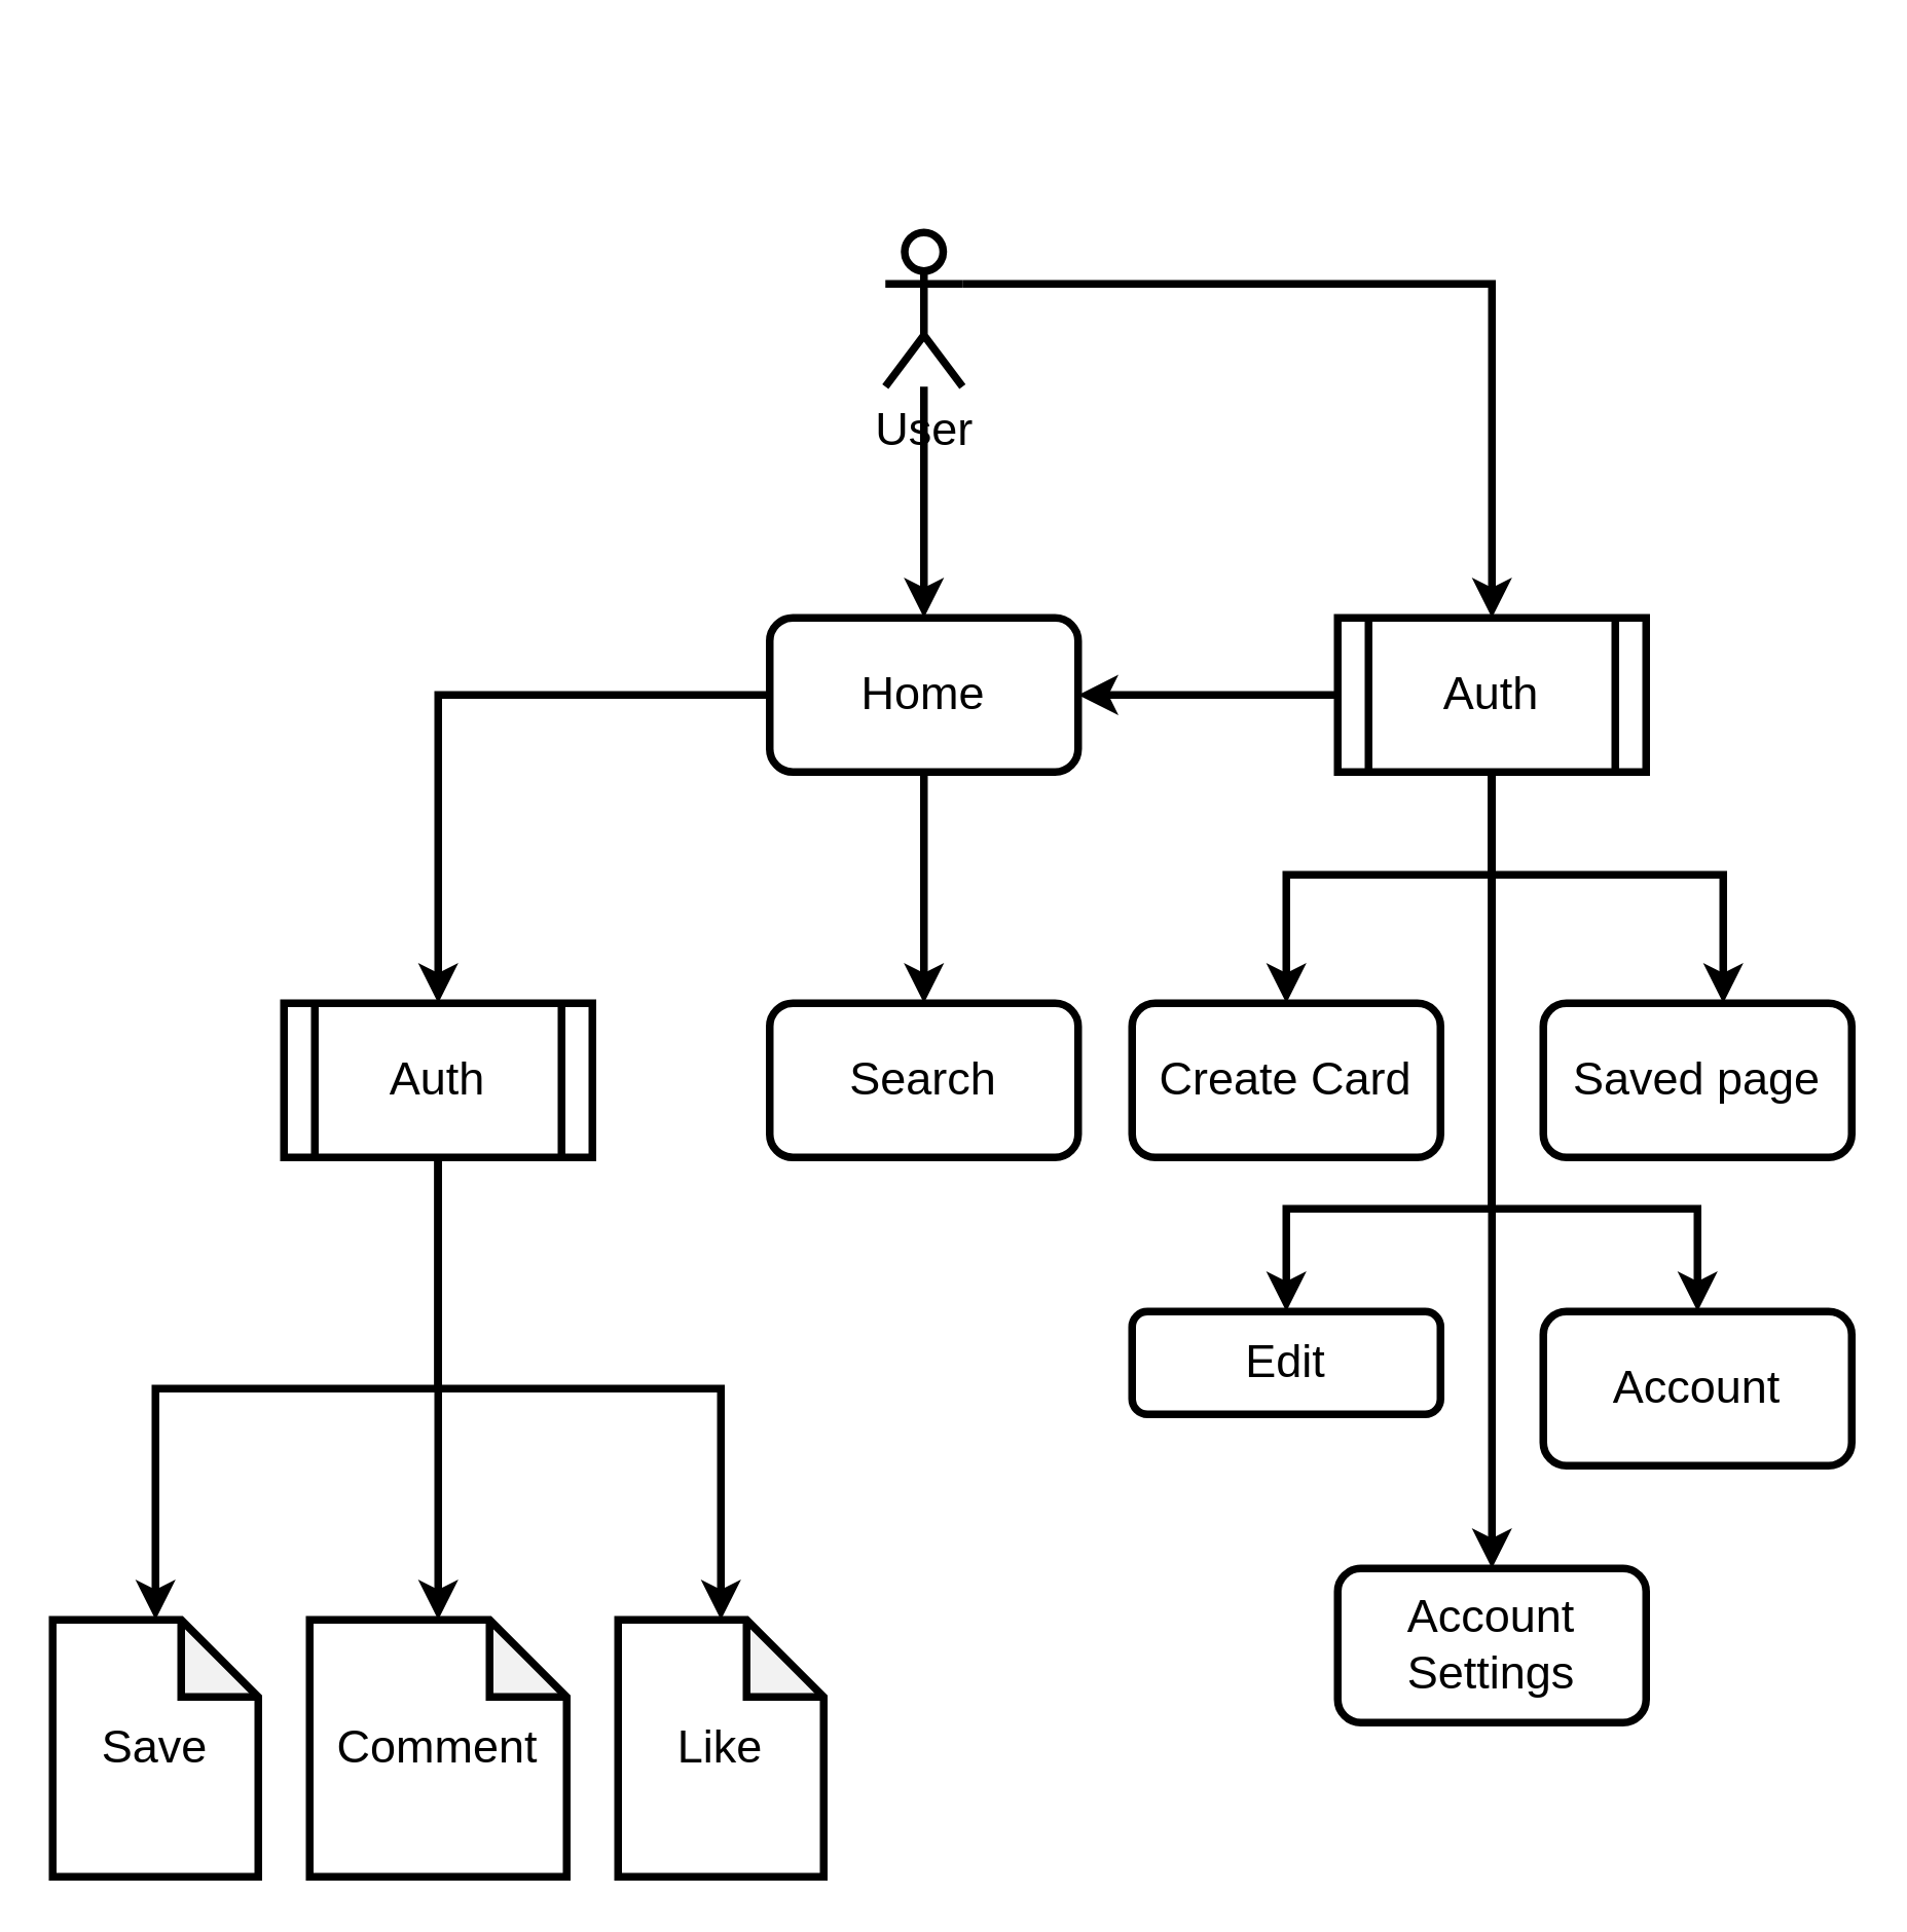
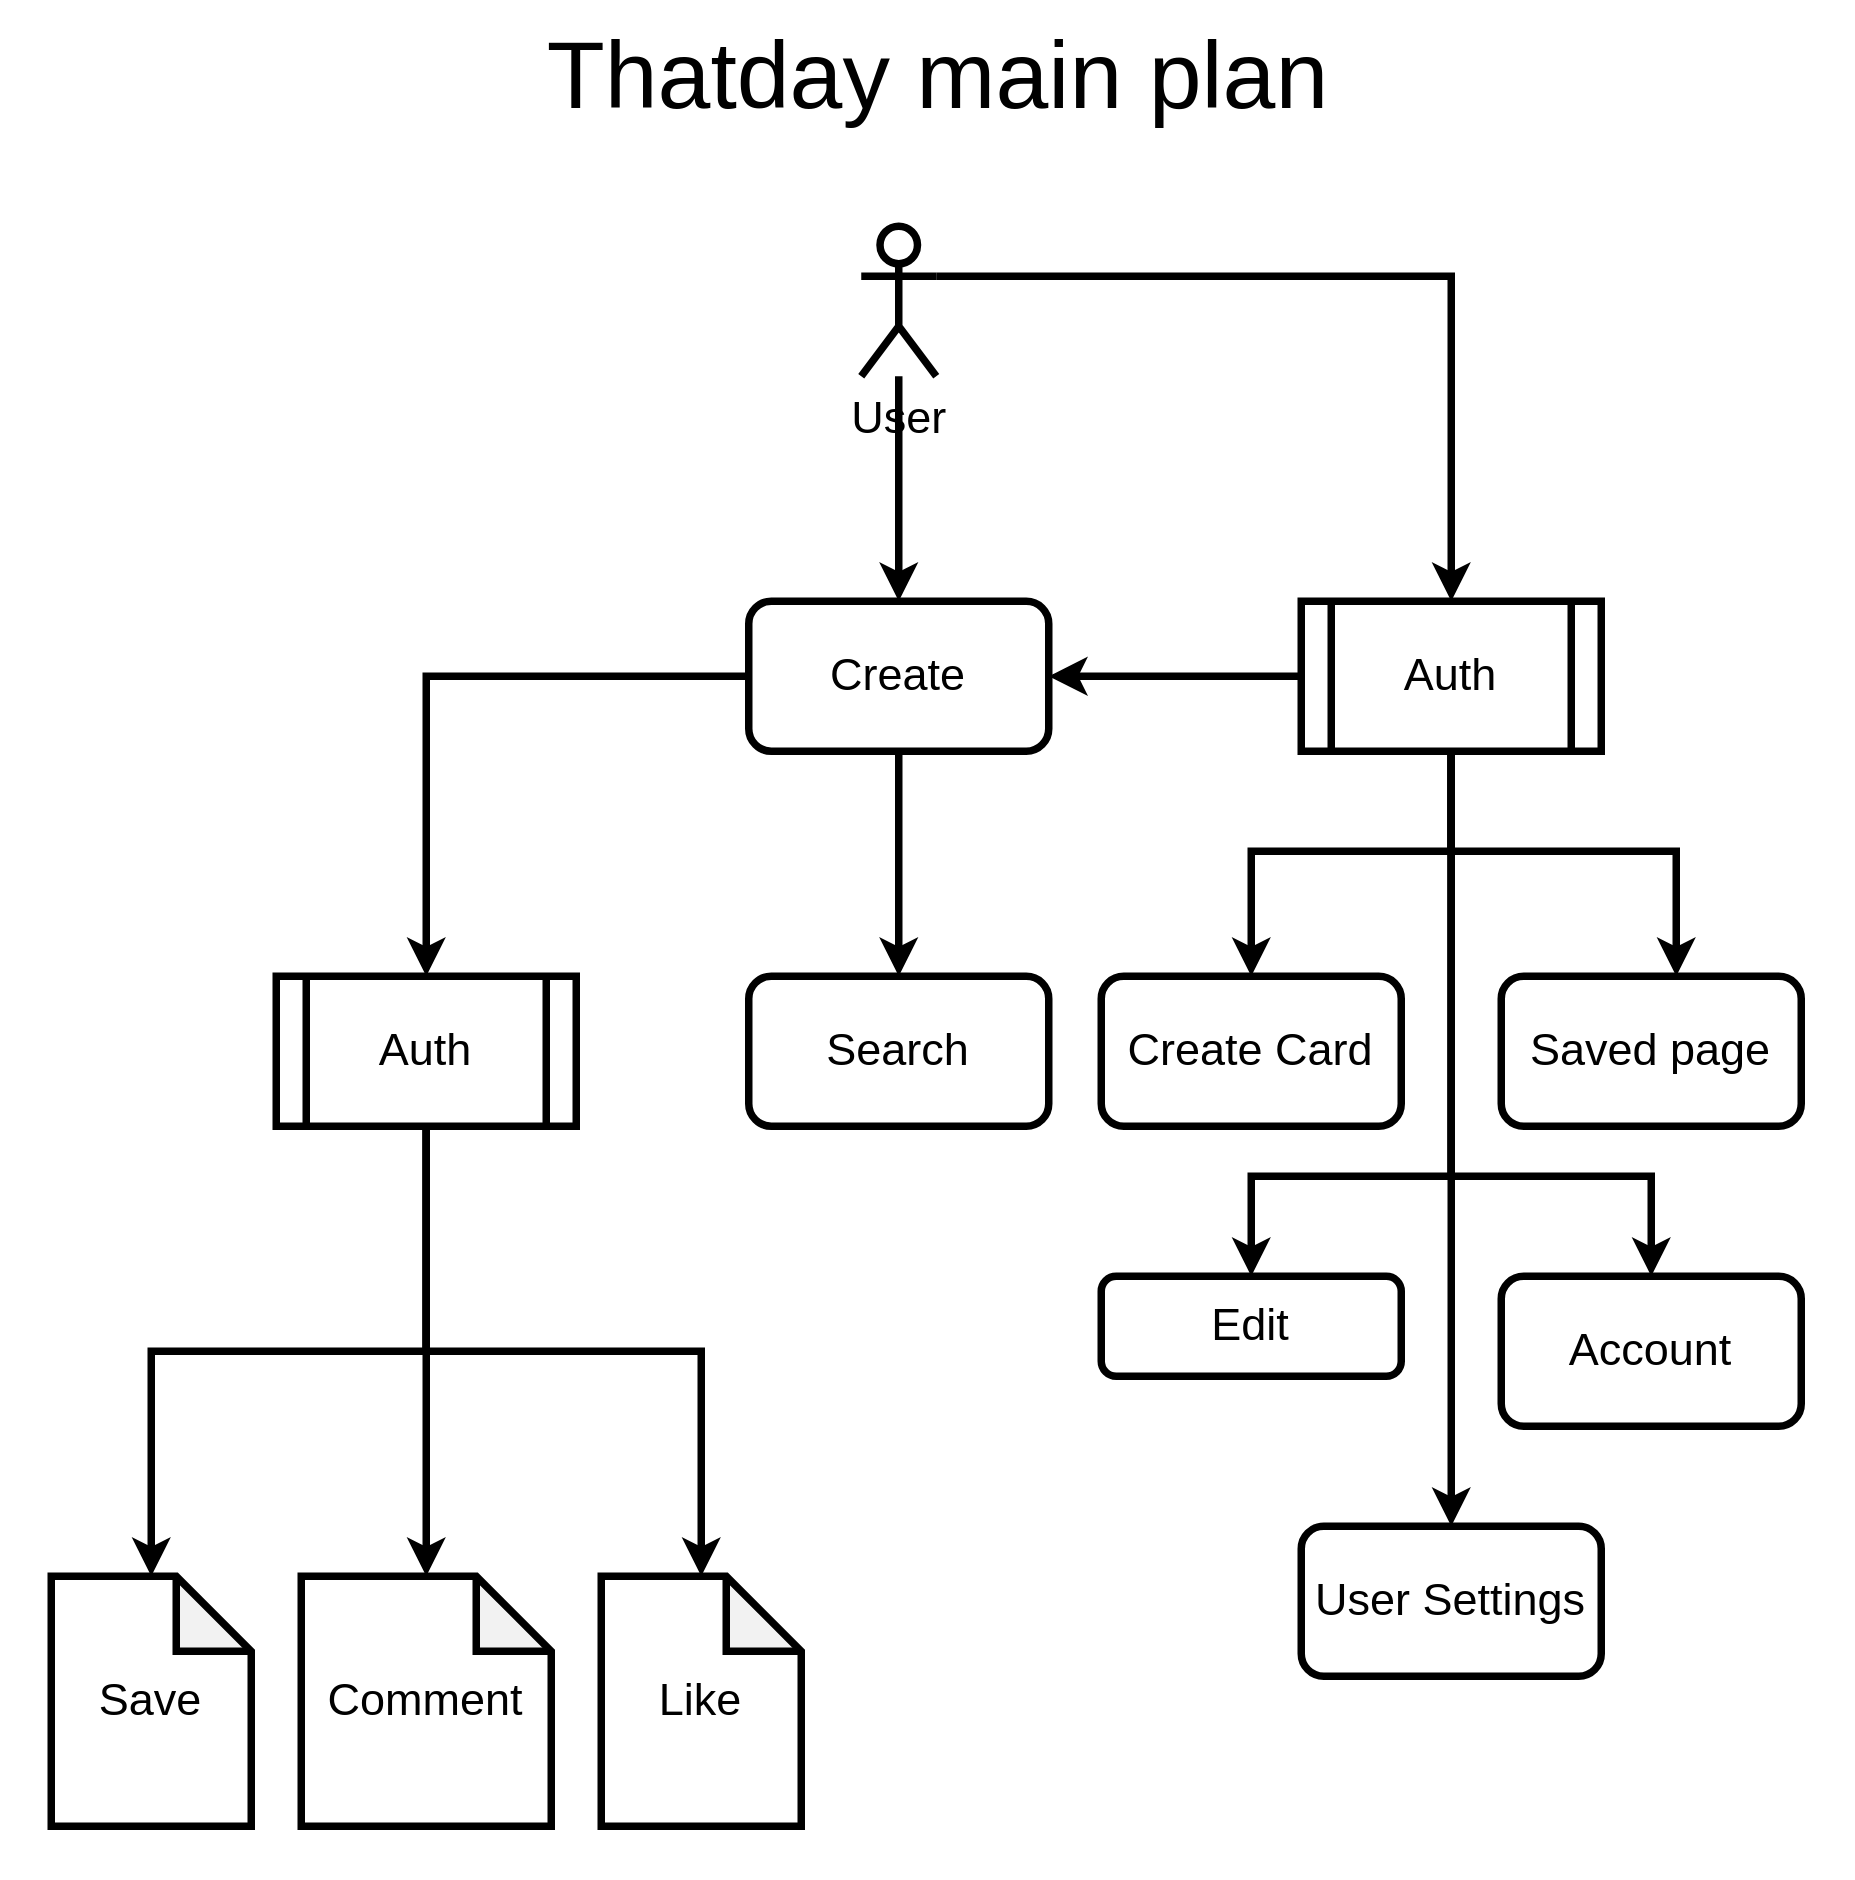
+ <mxCell id="23" value="Thatday main plan" style="text;html=1;strokeColor=none;fillColor=none;align=center;verticalAlign=middle;whiteSpace=wrap;rounded=0;fontSize=38;" parent="1" vertex="1"><mxGeometry x="130" y="20" width="490" height="20" as="geometry" /></mxCell>
- <mxCell id="7" value="Home" style="rounded=1;whiteSpace=wrap;html=1;fontSize=18;strokeWidth=3;" parent="1" vertex="1"><mxGeometry x="299" y="240" width="120" height="60" as="geometry" /></mxCell>
+ <mxCell id="7" value="Create" style="rounded=1;whiteSpace=wrap;html=1;fontSize=18;strokeWidth=3;" parent="1" vertex="1"><mxGeometry x="299" y="240" width="120" height="60" as="geometry" /></mxCell>
- <mxCell id="28" value="Account Settings" style="rounded=1;whiteSpace=wrap;html=1;fontSize=18;strokeWidth=3;" vertex="1" parent="1"><mxGeometry x="520" y="610" width="120" height="60" as="geometry" /></mxCell>
+ <mxCell id="28" value="User Settings" style="rounded=1;whiteSpace=wrap;html=1;fontSize=18;strokeWidth=3;" vertex="1" parent="1"><mxGeometry x="520" y="610" width="120" height="60" as="geometry" /></mxCell>
